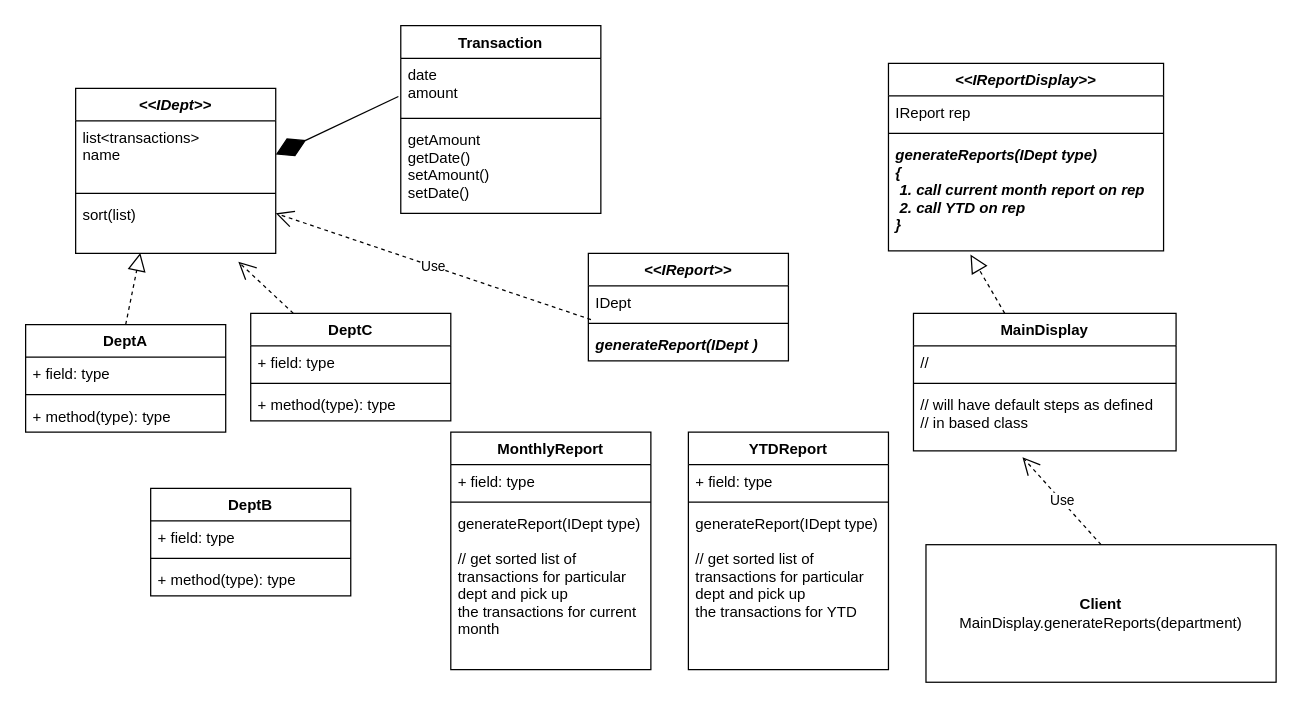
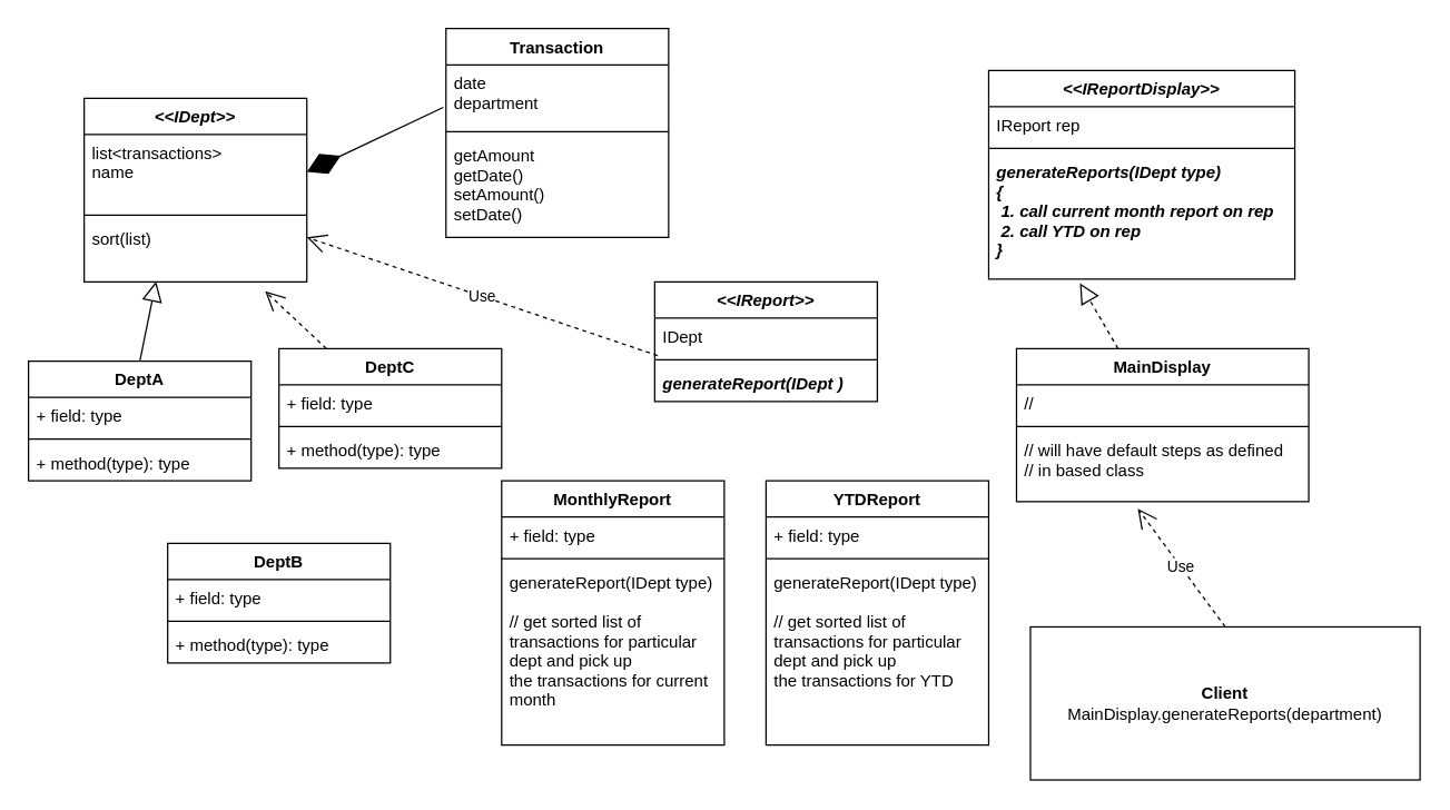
- <mxCell id="33" value="date&#10;amount " style="text;strokeColor=none;fillColor=none;align=left;verticalAlign=top;spacingLeft=4;spacingRight=4;overflow=hidden;rotatable=0;points=[[0,0.5],[1,0.5]];portConstraint=eastwest;" vertex="1" parent="32"><mxGeometry y="26" width="160" height="44" as="geometry" /></mxCell>
+ <mxCell id="33" value="date&#10;department " style="text;strokeColor=none;fillColor=none;align=left;verticalAlign=top;spacingLeft=4;spacingRight=4;overflow=hidden;rotatable=0;points=[[0,0.5],[1,0.5]];portConstraint=eastwest;" vertex="1" parent="32"><mxGeometry y="26" width="160" height="44" as="geometry" /></mxCell>
- <mxCell id="19" value="" style="endArrow=block;dashed=1;endFill=0;endSize=12;html=1;rounded=0;exitX=0.5;exitY=0;exitDx=0;exitDy=0;entryX=0.323;entryY=0.992;entryDx=0;entryDy=0;entryPerimeter=0;" edge="1" parent="1" source="14" target="5"><mxGeometry width="160" relative="1" as="geometry"><mxPoint x="370" y="273.748" as="sourcePoint" /><mxPoint x="150" y="200" as="targetPoint" /></mxGeometry></mxCell>
+ <mxCell id="19" value="" style="endArrow=block;dashed=0;endFill=0;endSize=12;html=1;rounded=0;exitX=0.5;exitY=0;exitDx=0;exitDy=0;entryX=0.323;entryY=0.992;entryDx=0;entryDy=0;entryPerimeter=0;" edge="1" parent="1" source="14" target="5"><mxGeometry width="160" relative="1" as="geometry"><mxPoint x="370" y="273.748" as="sourcePoint" /><mxPoint x="150" y="200" as="targetPoint" /></mxGeometry></mxCell>
- <mxCell id="47" value="&lt;b&gt;Client&lt;/b&gt;&lt;br&gt;MainDisplay.&lt;span style=&quot;text-align: left;&quot;&gt;generateReports(department)&lt;/span&gt;" style="rounded=0;whiteSpace=wrap;html=1;" vertex="1" parent="1"><mxGeometry x="740" y="435" width="280" height="110" as="geometry" /></mxCell>
+ <mxCell id="47" value="&lt;b&gt;Client&lt;/b&gt;&lt;br&gt;MainDisplay.&lt;span style=&quot;text-align: left;&quot;&gt;generateReports(department)&lt;/span&gt;" style="rounded=0;whiteSpace=wrap;html=1;" vertex="1" parent="1"><mxGeometry x="740" y="450" width="280" height="110" as="geometry" /></mxCell>
